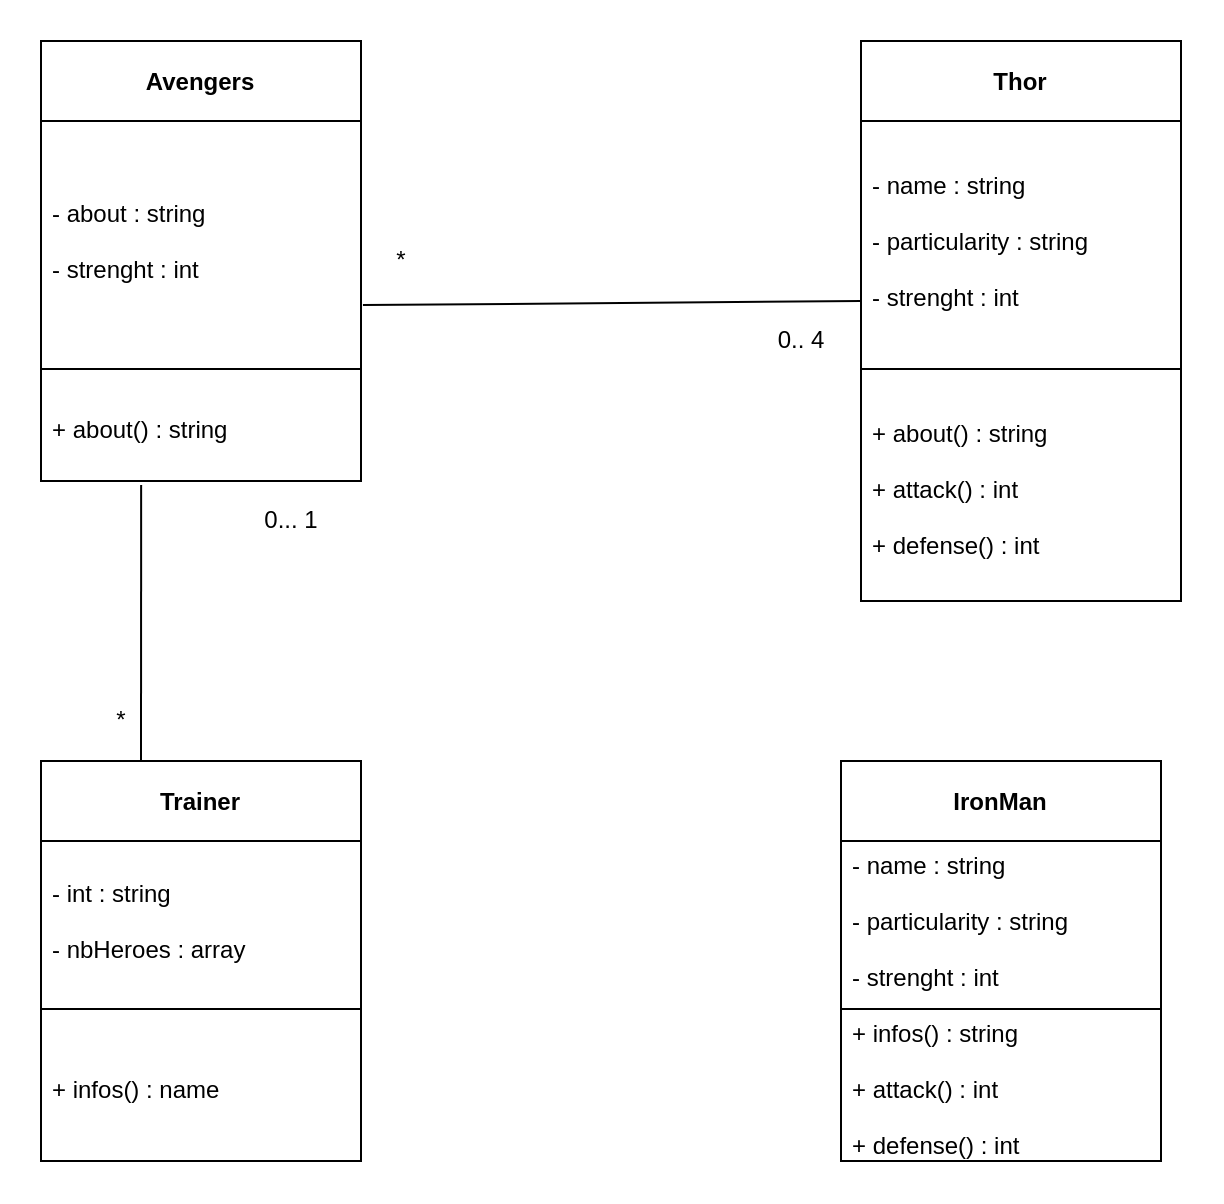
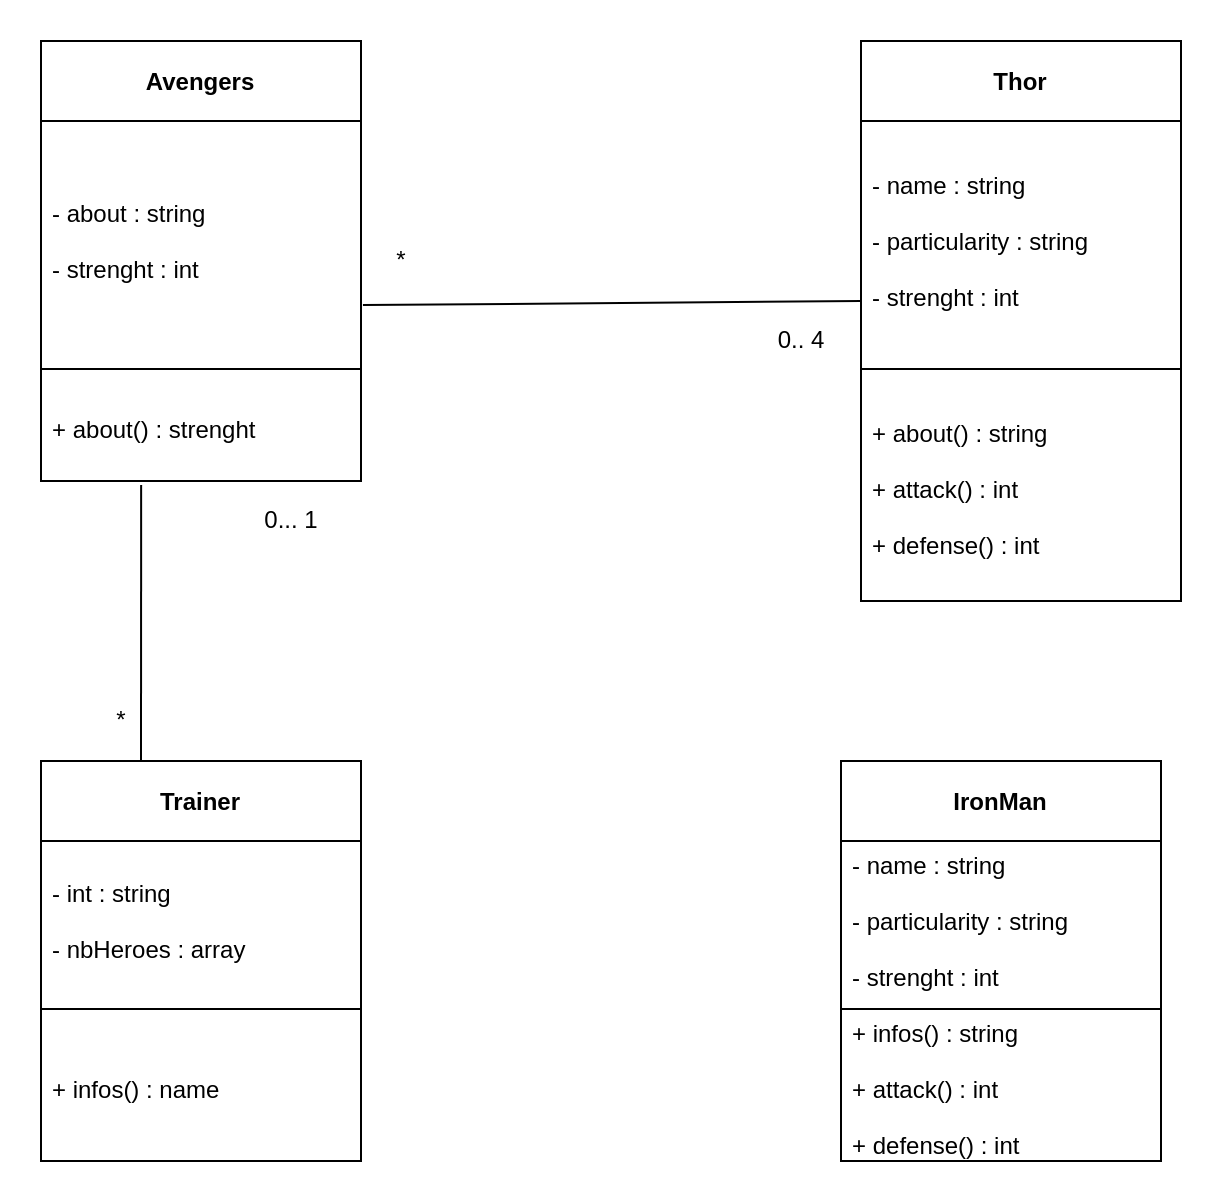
- <mxCell id="5" value="+ about() : string" style="text;strokeColor=none;fillColor=none;align=left;verticalAlign=middle;spacingLeft=4;spacingRight=4;overflow=hidden;rotatable=0;points=[[0,0.5],[1,0.5]];portConstraint=eastwest;" vertex="1" parent="2"><mxGeometry y="168" width="160" height="52" as="geometry" /></mxCell>
+ <mxCell id="5" value="+ about() : strenght" style="text;strokeColor=none;fillColor=none;align=left;verticalAlign=middle;spacingLeft=4;spacingRight=4;overflow=hidden;rotatable=0;points=[[0,0.5],[1,0.5]];portConstraint=eastwest;" vertex="1" parent="2"><mxGeometry y="168" width="160" height="52" as="geometry" /></mxCell>
